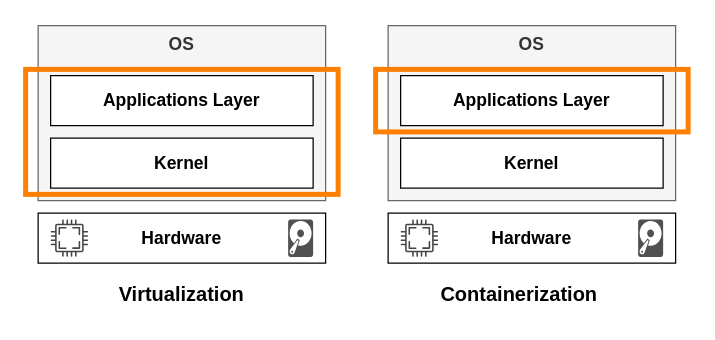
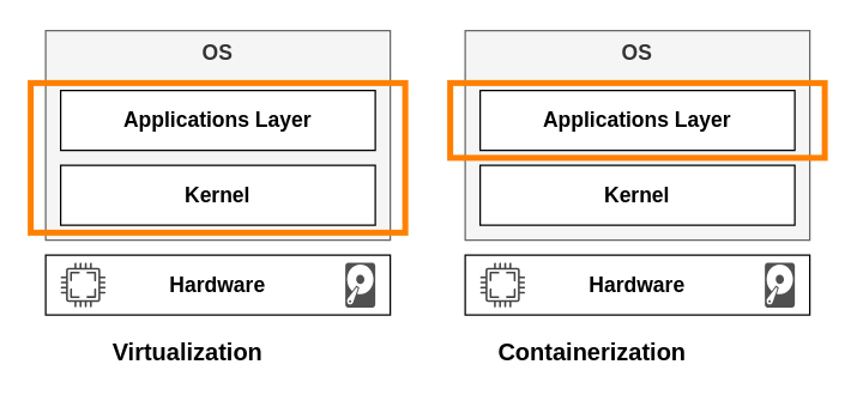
- <mxCell id="3" value="Virtualization" style="text;html=1;strokeColor=none;fillColor=none;align=center;verticalAlign=middle;whiteSpace=wrap;rounded=0;fontSize=16;fontStyle=1" vertex="1" parent="1"><mxGeometry x="30" y="220" width="230" height="30" as="geometry" /></mxCell>
+ <mxCell id="3" value="Virtualization" style="text;html=1;strokeColor=none;fillColor=none;align=center;verticalAlign=middle;whiteSpace=wrap;rounded=0;fontSize=16;fontStyle=1" vertex="1" parent="1"><mxGeometry x="10" y="220" width="230" height="30" as="geometry" /></mxCell>
- <mxCell id="2" value="Containerization" style="text;html=1;strokeColor=none;fillColor=none;align=center;verticalAlign=middle;whiteSpace=wrap;rounded=0;fontSize=16;fontStyle=1" vertex="1" parent="1"><mxGeometry x="300" y="220" width="230" height="30" as="geometry" /></mxCell>
+ <mxCell id="2" value="Containerization" style="text;html=1;strokeColor=none;fillColor=none;align=center;verticalAlign=middle;whiteSpace=wrap;rounded=0;fontSize=16;fontStyle=1" vertex="1" parent="1"><mxGeometry x="280" y="220" width="230" height="30" as="geometry" /></mxCell>
